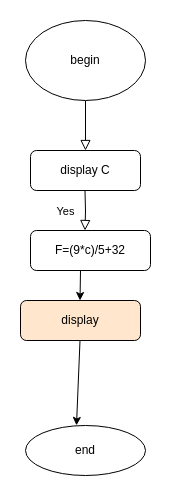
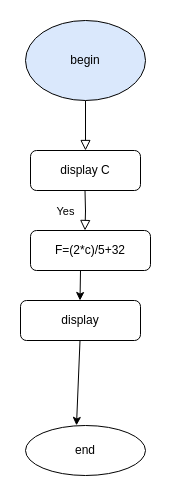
- <mxCell id="6" value="begin&lt;br&gt;" style="ellipse;whiteSpace=wrap;html=1;" vertex="1" parent="1"><mxGeometry x="25" y="20" width="120" height="80" as="geometry" /></mxCell>
+ <mxCell id="6" value="begin&lt;br&gt;" style="ellipse;whiteSpace=wrap;html=1;fillColor=#dae8fc;" vertex="1" parent="1"><mxGeometry x="25" y="20" width="120" height="80" as="geometry" /></mxCell>
- <mxCell id="5" value="F=(9*c)/5+32" style="rounded=1;whiteSpace=wrap;html=1;fontSize=12;glass=0;strokeWidth=1;shadow=0;" parent="1" vertex="1"><mxGeometry x="30" y="230" width="120" height="40" as="geometry" /></mxCell>
+ <mxCell id="5" value="F=(2*c)/5+32" style="rounded=1;whiteSpace=wrap;html=1;fontSize=12;glass=0;strokeWidth=1;shadow=0;" parent="1" vertex="1"><mxGeometry x="30" y="230" width="120" height="40" as="geometry" /></mxCell>
- <mxCell id="8" value="display" style="rounded=1;whiteSpace=wrap;html=1;fillColor=#ffe6cc;" vertex="1" parent="1"><mxGeometry x="20" y="300" width="120" height="40" as="geometry" /></mxCell>
+ <mxCell id="8" value="display" style="rounded=1;whiteSpace=wrap;html=1;" vertex="1" parent="1"><mxGeometry x="20" y="300" width="120" height="40" as="geometry" /></mxCell>
